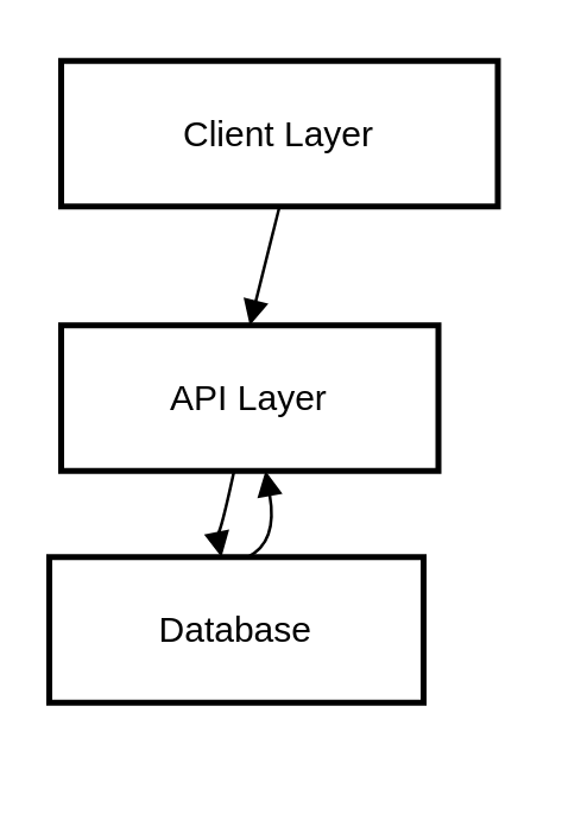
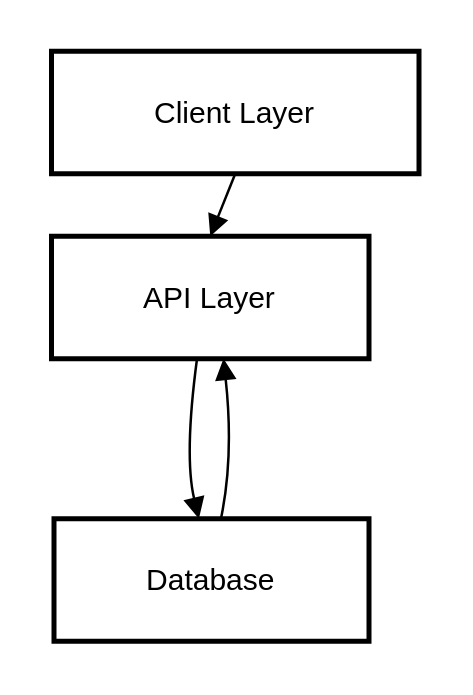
- <mxCell id="3" value="API Layer" style="whiteSpace=wrap;strokeWidth=2;" vertex="1" parent="1"><mxGeometry x="20" y="109" width="127" height="49" as="geometry" /></mxCell>
+ <mxCell id="3" value="API Layer" style="whiteSpace=wrap;strokeWidth=2;" vertex="1" parent="1"><mxGeometry x="20" y="94" width="127" height="49" as="geometry" /></mxCell>
- <mxCell id="4" value="Database" style="whiteSpace=wrap;strokeWidth=2;" vertex="1" parent="1"><mxGeometry x="16" y="187" width="126" height="49" as="geometry" /></mxCell>
+ <mxCell id="4" value="Database" style="whiteSpace=wrap;strokeWidth=2;" vertex="1" parent="1"><mxGeometry x="21" y="207" width="126" height="49" as="geometry" /></mxCell>
